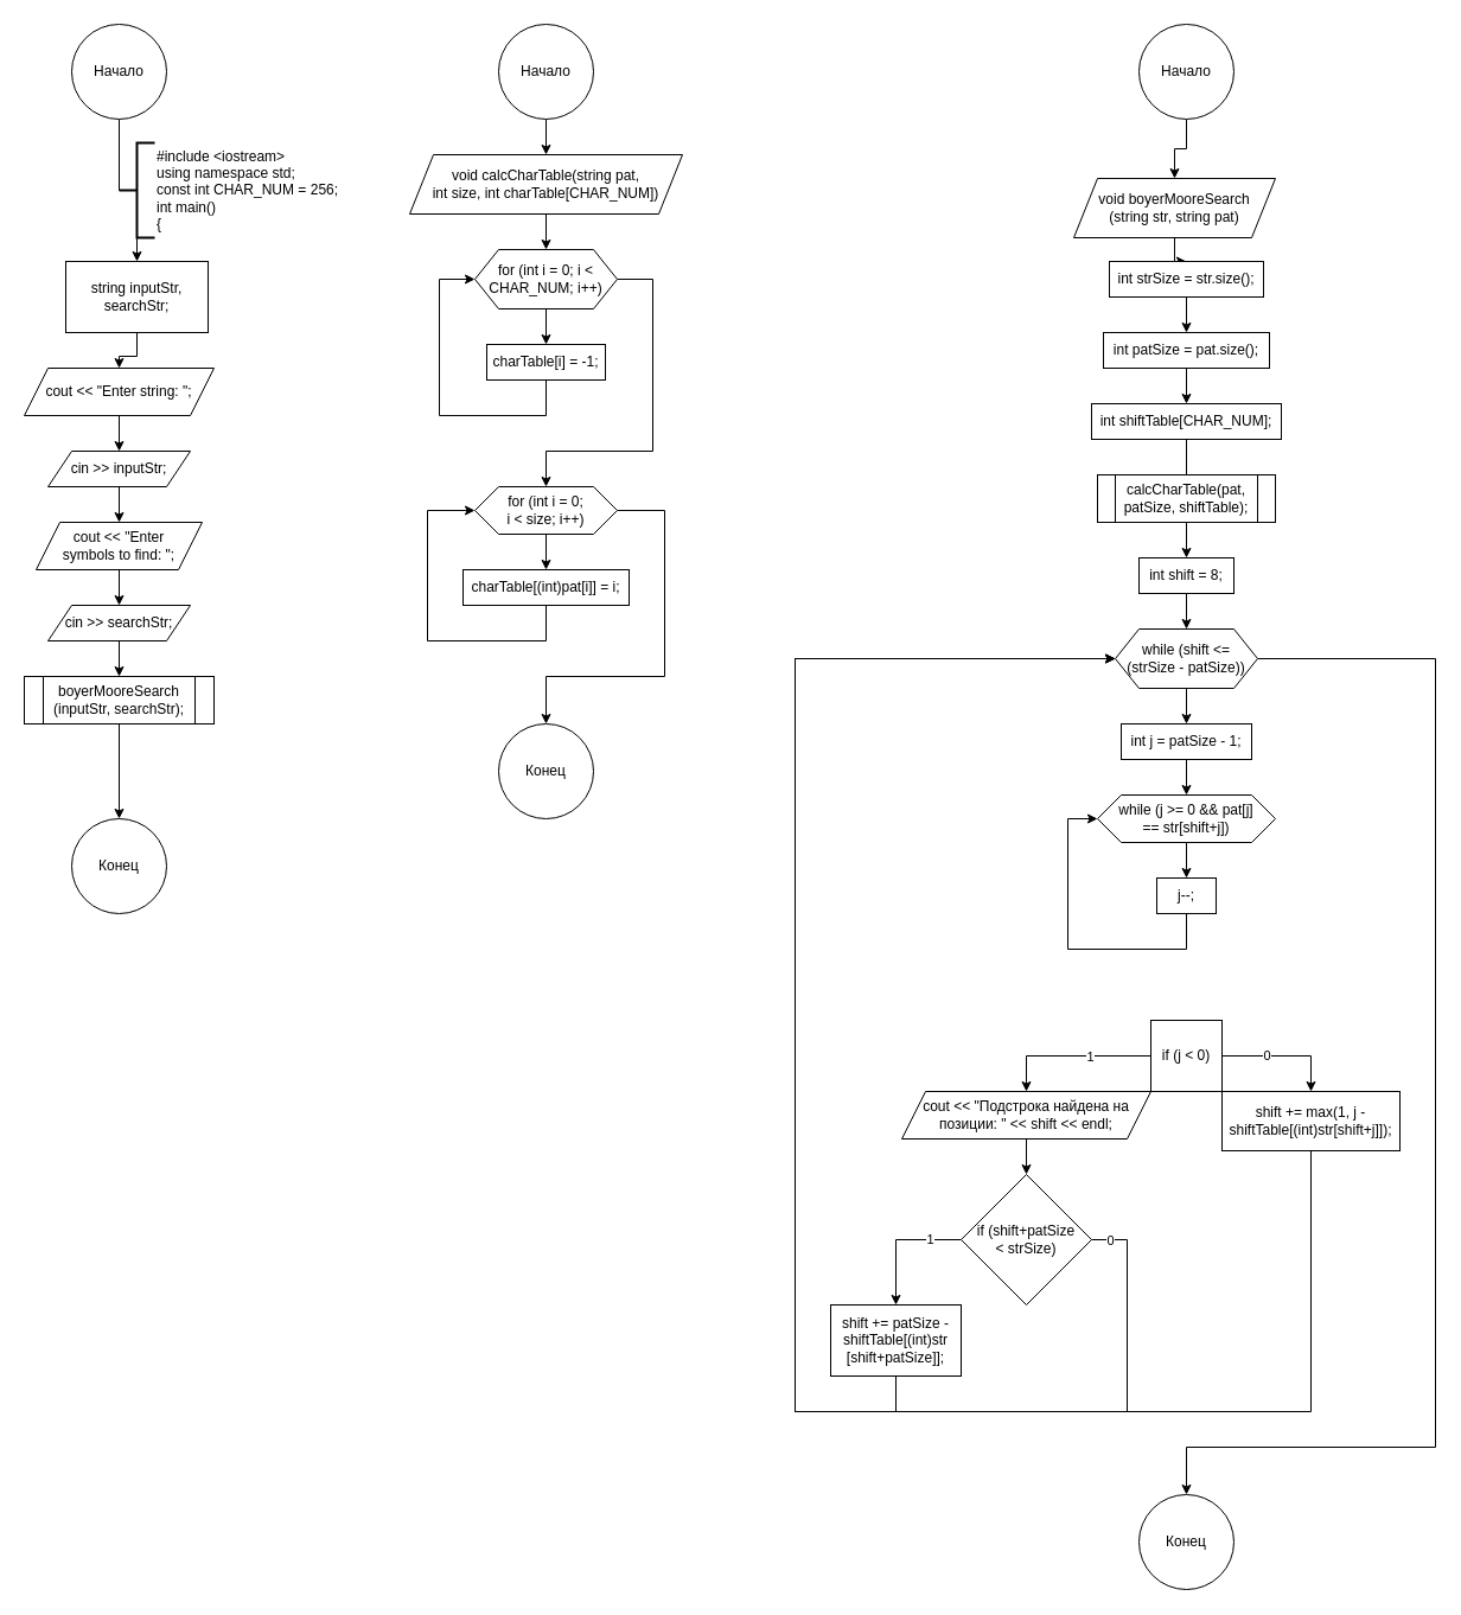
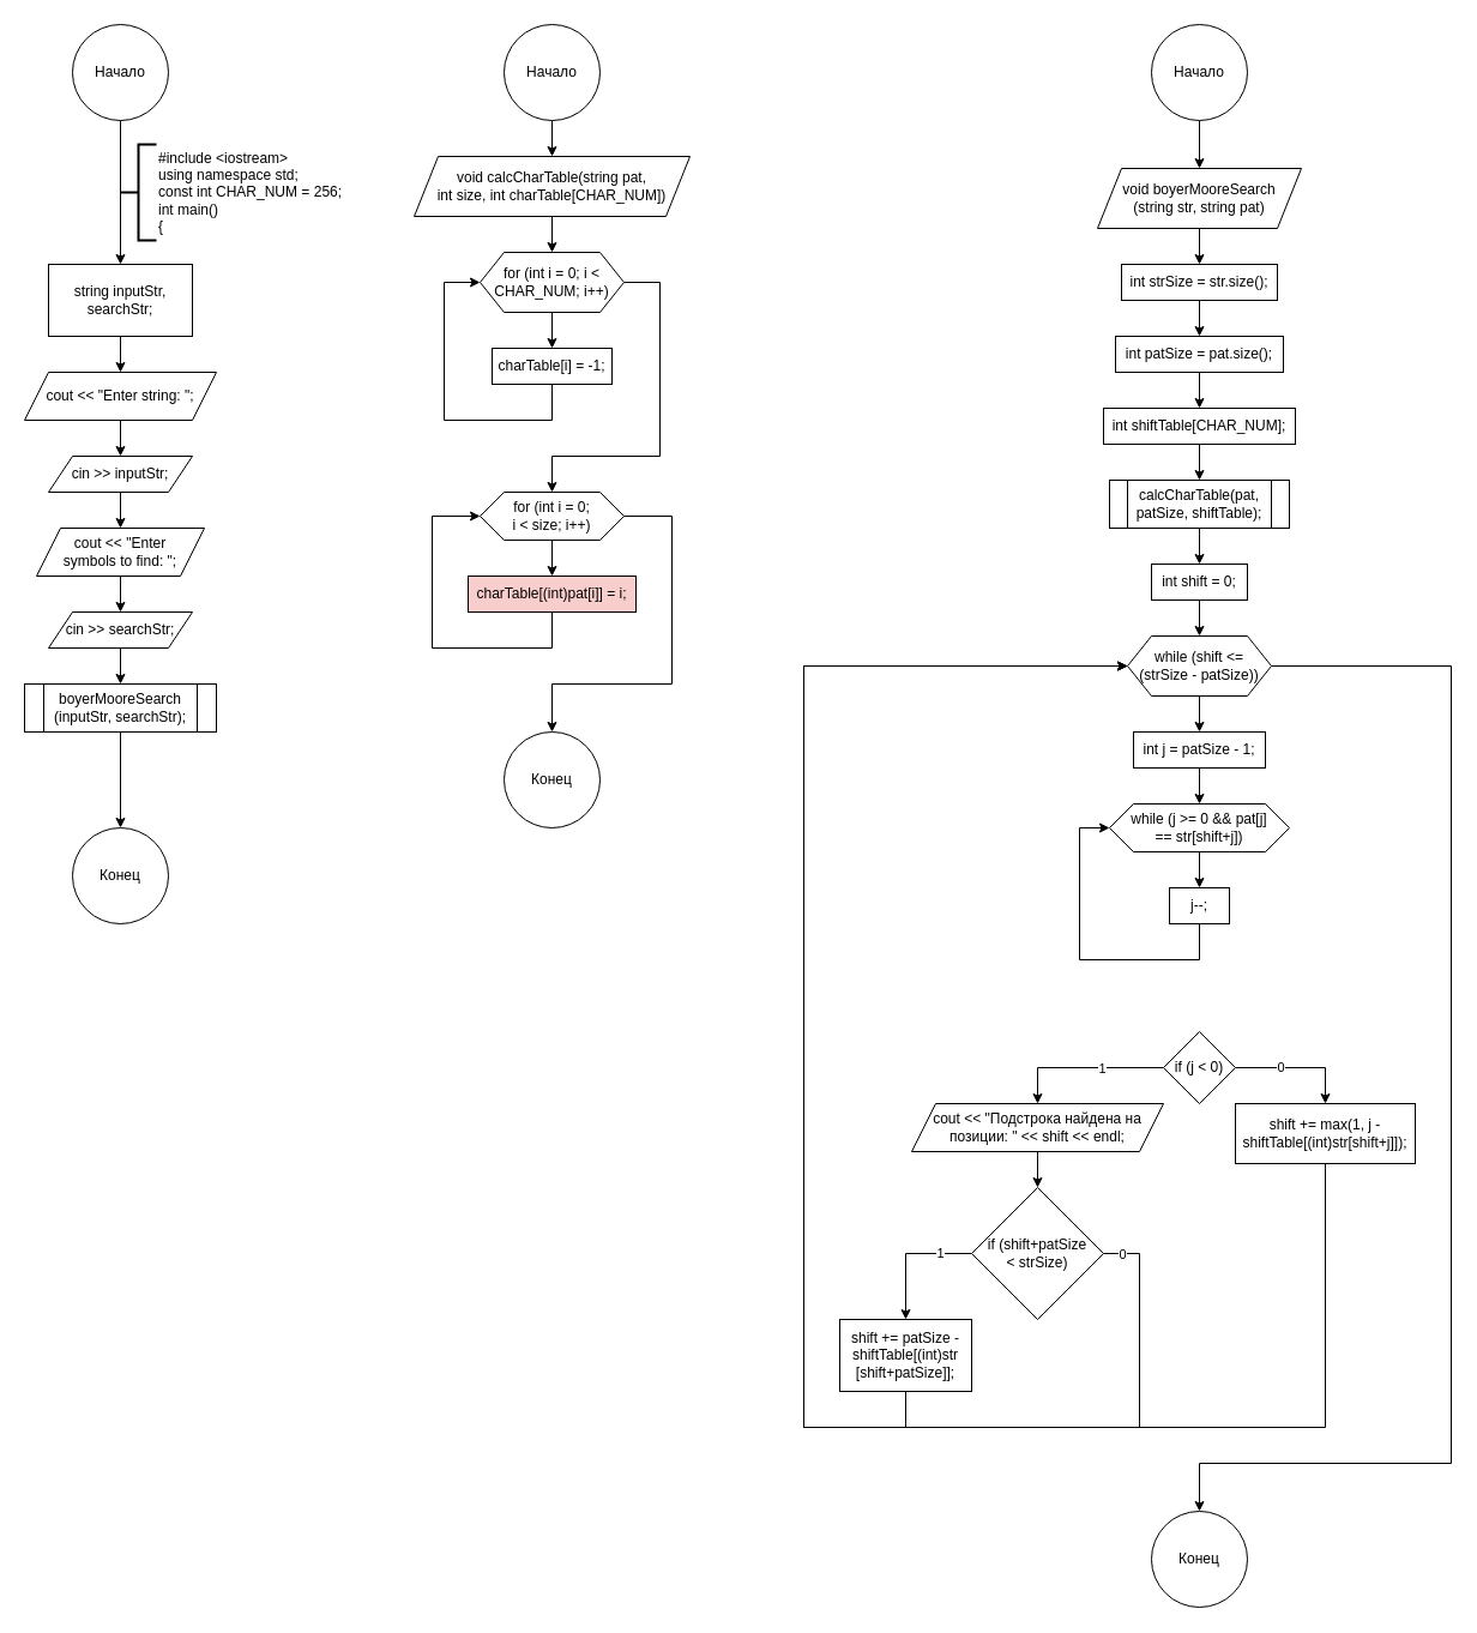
- <mxCell id="36" value="void boyerMooreSearch&lt;div&gt;(string str, string pat)&lt;/div&gt;" style="shape=parallelogram;perimeter=parallelogramPerimeter;whiteSpace=wrap;html=1;fixedSize=1;" vertex="1" parent="1"><mxGeometry x="905" y="150" width="170" height="50" as="geometry" /></mxCell>
+ <mxCell id="36" value="void boyerMooreSearch&lt;div&gt;(string str, string pat)&lt;/div&gt;" style="shape=parallelogram;perimeter=parallelogramPerimeter;whiteSpace=wrap;html=1;fixedSize=1;" vertex="1" parent="1"><mxGeometry x="915" y="140" width="170" height="50" as="geometry" /></mxCell>
- <mxCell id="5" value="string inputStr, searchStr;" style="rounded=0;whiteSpace=wrap;html=1;" vertex="1" parent="1"><mxGeometry x="55" y="220" width="120" height="60" as="geometry" /></mxCell>
+ <mxCell id="5" value="string inputStr, searchStr;" style="rounded=0;whiteSpace=wrap;html=1;" vertex="1" parent="1"><mxGeometry x="40" y="220" width="120" height="60" as="geometry" /></mxCell>
- <mxCell id="41" style="edgeStyle=orthogonalEdgeStyle;rounded=0;orthogonalLoop=1;jettySize=auto;html=1;entryX=0.5;entryY=0;entryDx=0;entryDy=0;endArrow=none;" edge="1" parent="1" source="42" target="44"><mxGeometry relative="1" as="geometry" /></mxCell>
+ <mxCell id="41" style="edgeStyle=orthogonalEdgeStyle;rounded=0;orthogonalLoop=1;jettySize=auto;html=1;entryX=0.5;entryY=0;entryDx=0;entryDy=0;" edge="1" parent="1" source="42" target="44"><mxGeometry relative="1" as="geometry" /></mxCell>
- <mxCell id="46" value="int shift = 8;" style="rounded=0;whiteSpace=wrap;html=1;" vertex="1" parent="1"><mxGeometry x="960" y="470" width="80" height="30" as="geometry" /></mxCell>
+ <mxCell id="46" value="int shift = 0;" style="rounded=0;whiteSpace=wrap;html=1;" vertex="1" parent="1"><mxGeometry x="960" y="470" width="80" height="30" as="geometry" /></mxCell>
- <mxCell id="31" value="charTable[(int)pat[i]] = i;" style="rounded=0;whiteSpace=wrap;html=1;" vertex="1" parent="1"><mxGeometry x="390" y="480" width="140" height="30" as="geometry" /></mxCell>
+ <mxCell id="31" value="charTable[(int)pat[i]] = i;" style="rounded=0;whiteSpace=wrap;html=1;fillColor=#f8cecc;" vertex="1" parent="1"><mxGeometry x="390" y="480" width="140" height="30" as="geometry" /></mxCell>
- <mxCell id="60" value="if (j &amp;lt; 0)" style="whiteSpace=wrap;html=1;rounded=0;" vertex="1" parent="1"><mxGeometry x="970" y="860" width="60" height="60" as="geometry" /></mxCell>
+ <mxCell id="60" value="if (j &amp;lt; 0)" style="rhombus;whiteSpace=wrap;html=1;" vertex="1" parent="1"><mxGeometry x="970" y="860" width="60" height="60" as="geometry" /></mxCell>
